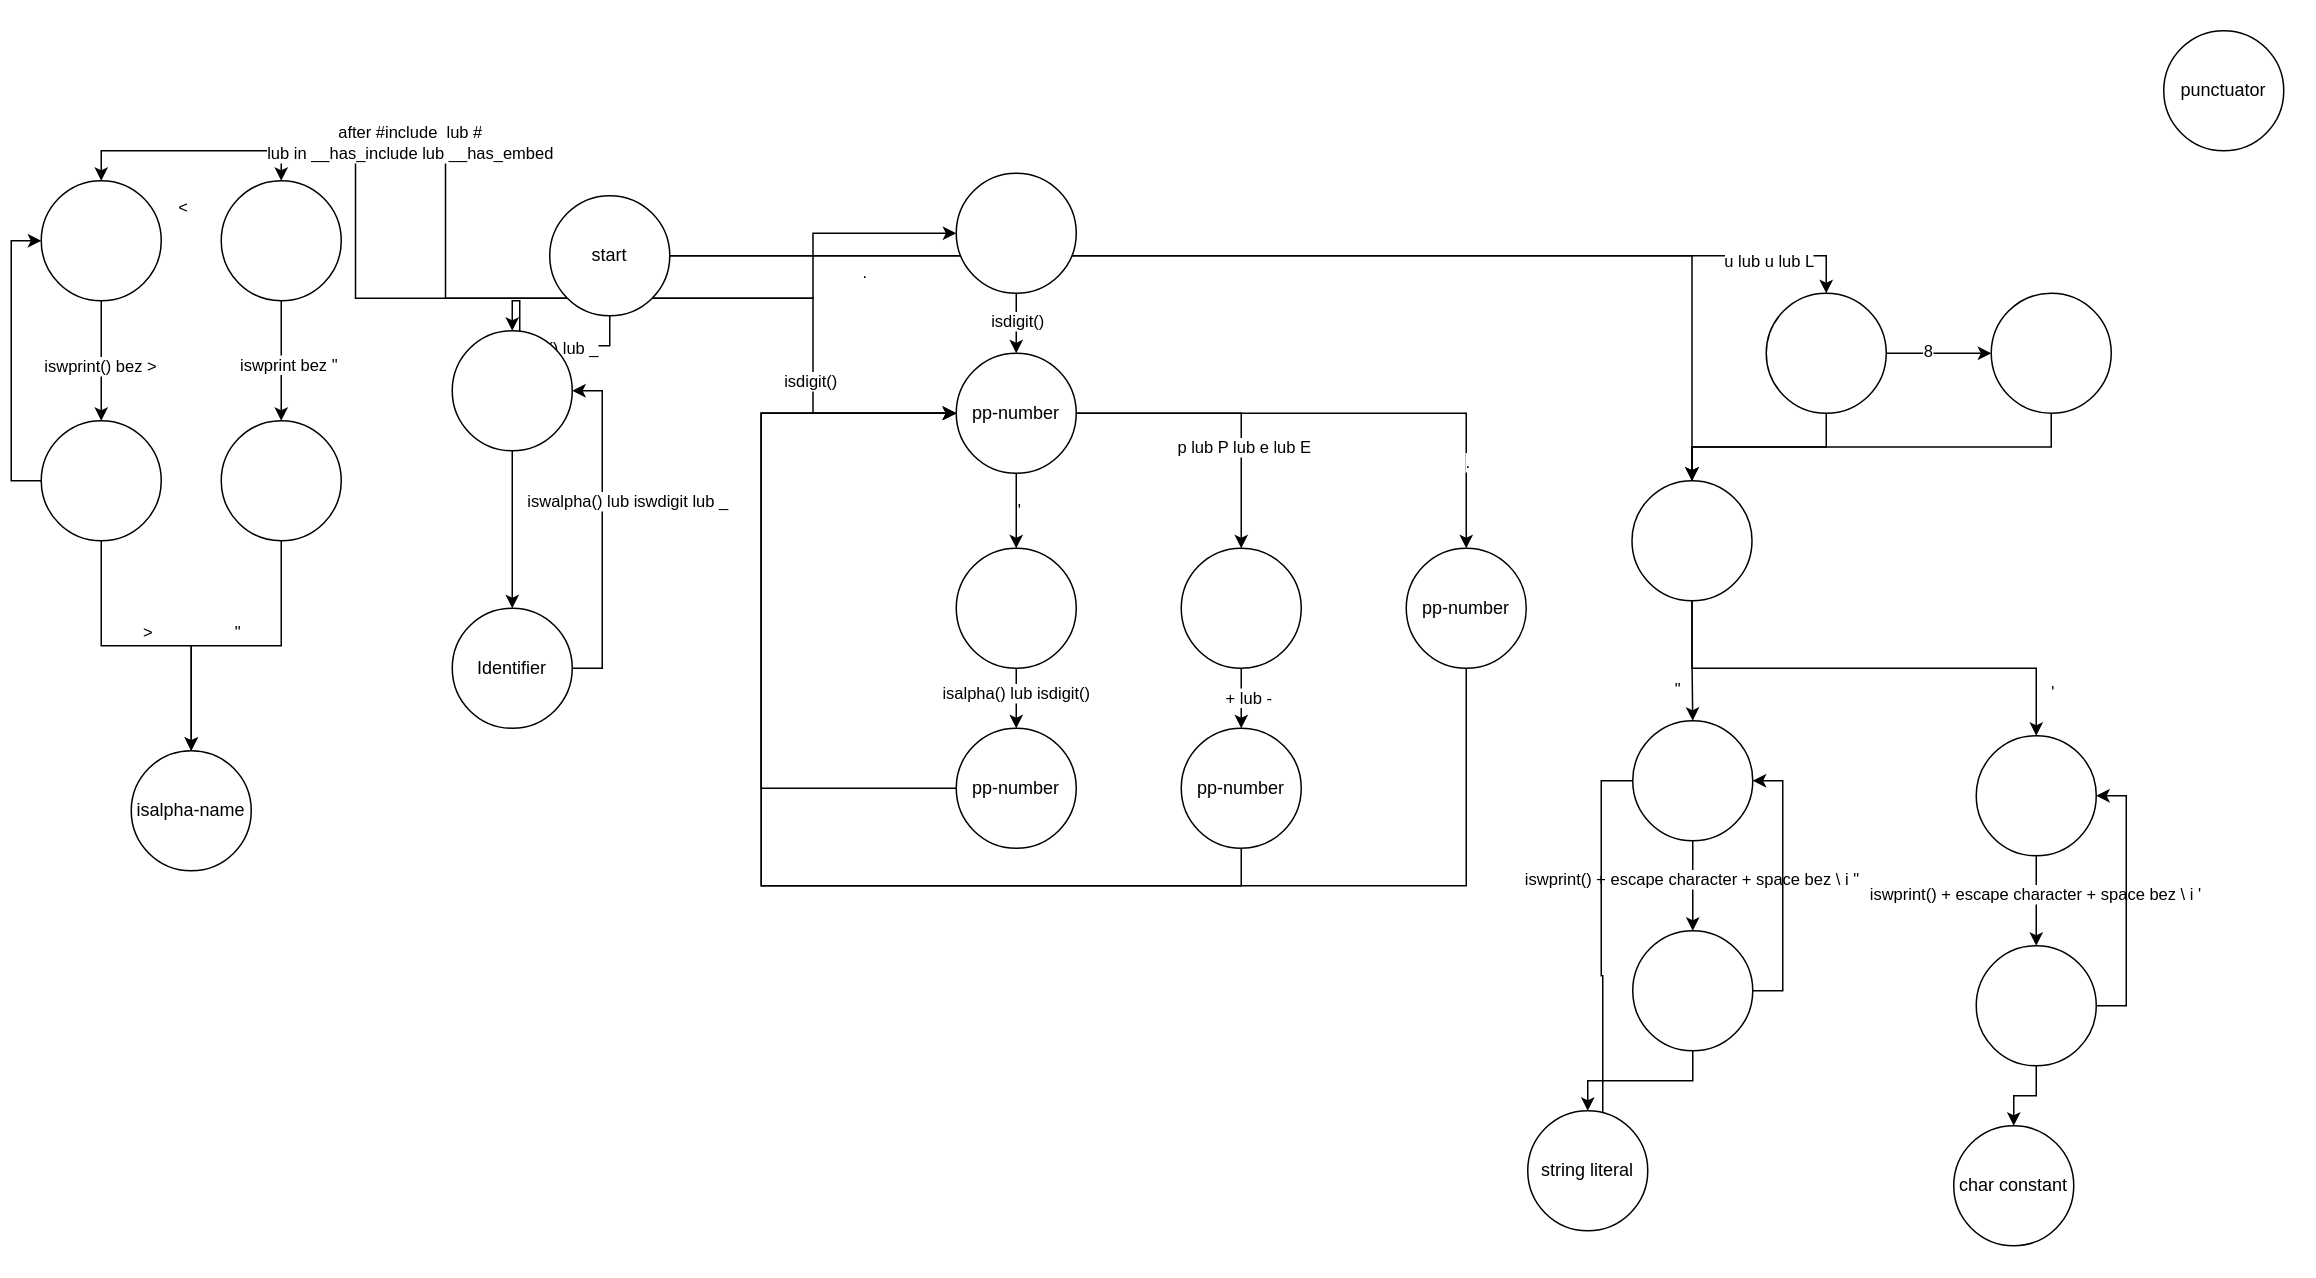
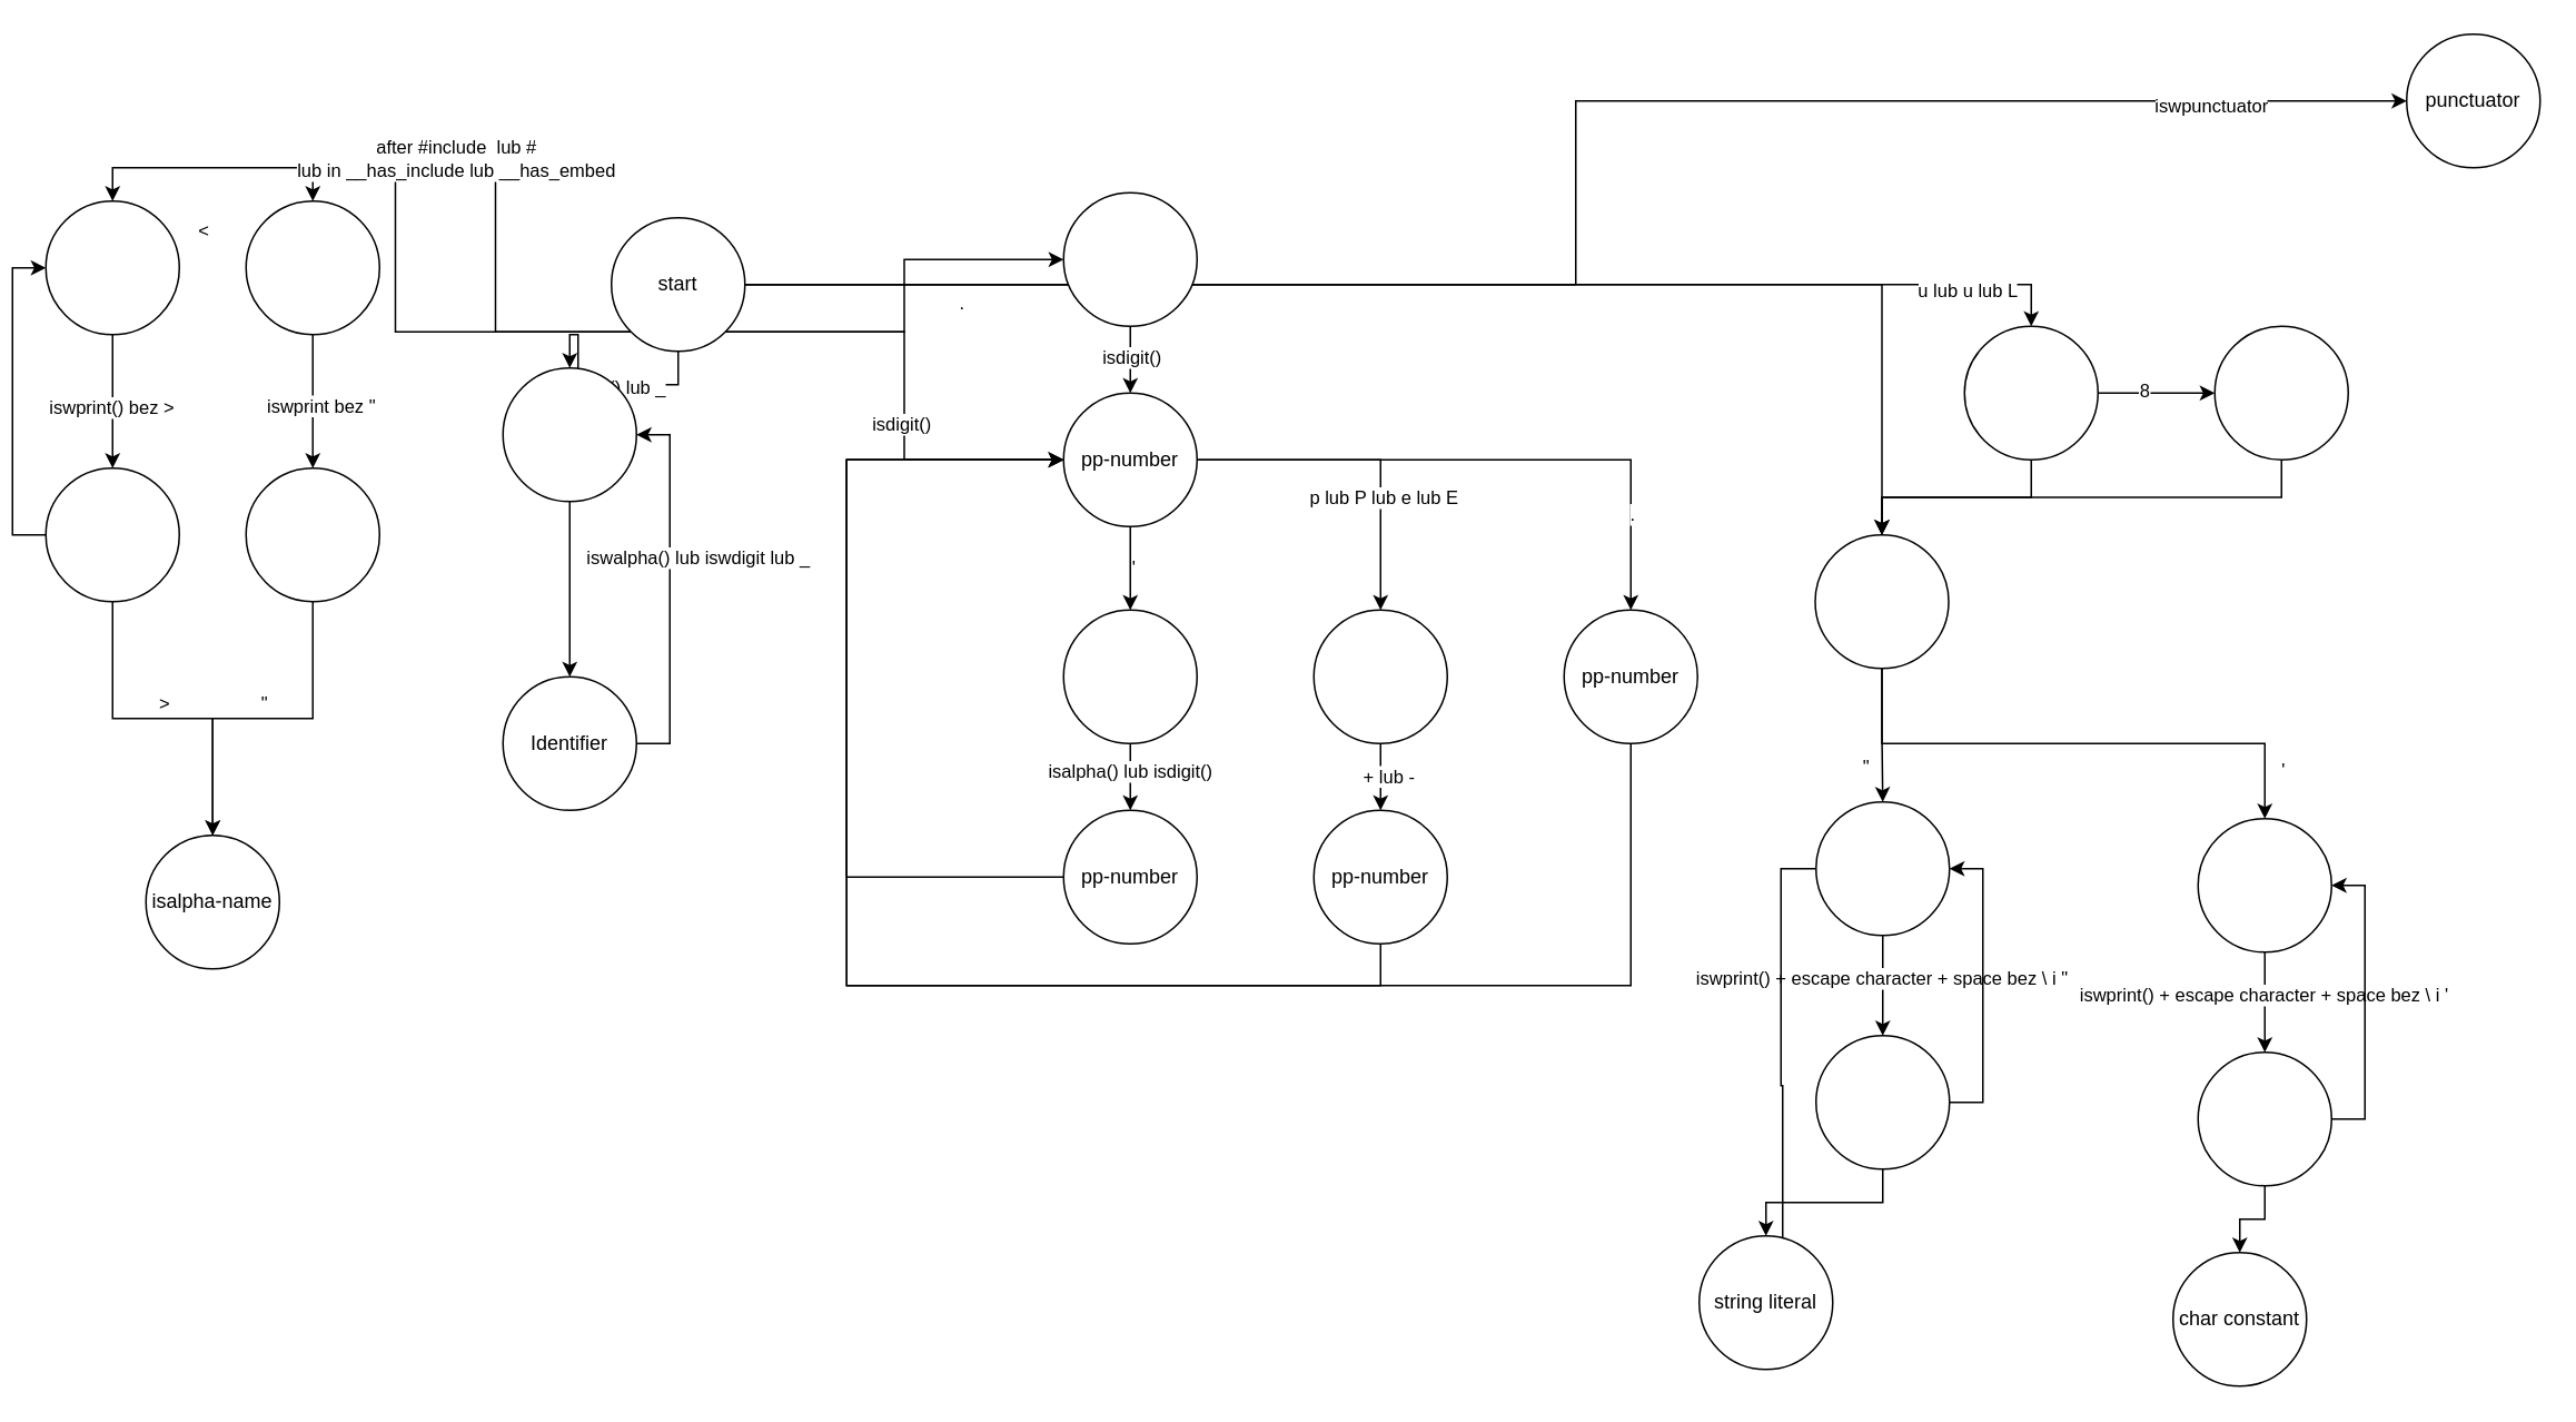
+ <mxCell id="16" style="edgeStyle=orthogonalEdgeStyle;rounded=0;orthogonalLoop=1;jettySize=auto;html=1;exitX=1;exitY=0.5;exitDx=0;exitDy=0;entryX=0;entryY=0.5;entryDx=0;entryDy=0;" edge="1" parent="1" source="18" target="86"><mxGeometry relative="1" as="geometry" /></mxCell>
+ <mxCell id="17" value="iswpunctuator" style="edgeLabel;html=1;align=center;verticalAlign=middle;resizable=0;points=[];" vertex="1" connectable="0" parent="16"><mxGeometry x="0.787" y="-2" relative="1" as="geometry"><mxPoint as="offset" /></mxGeometry></mxCell>
